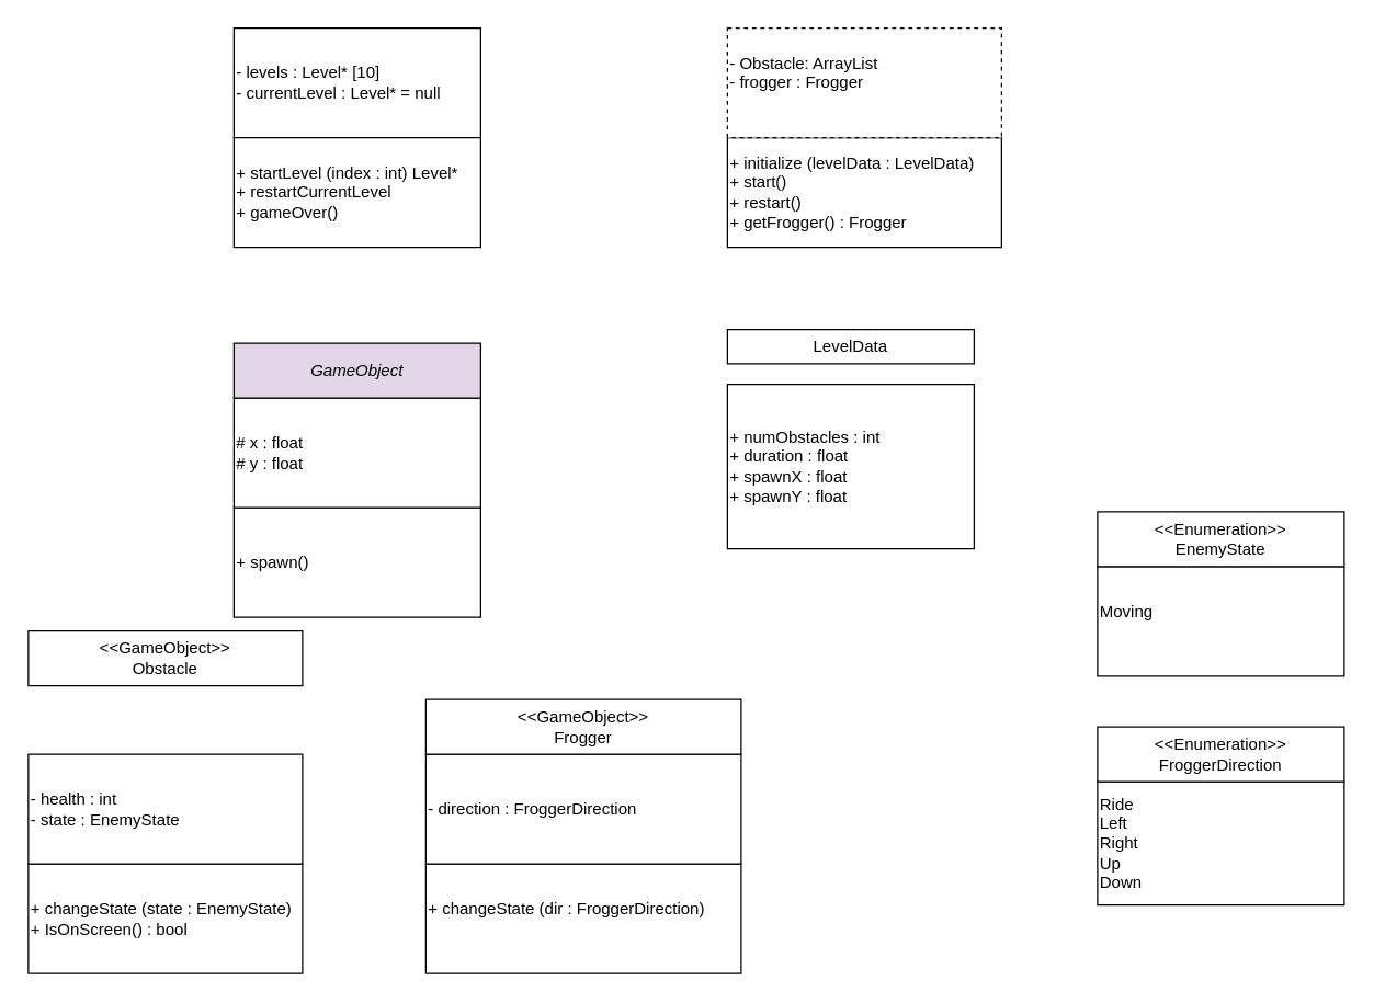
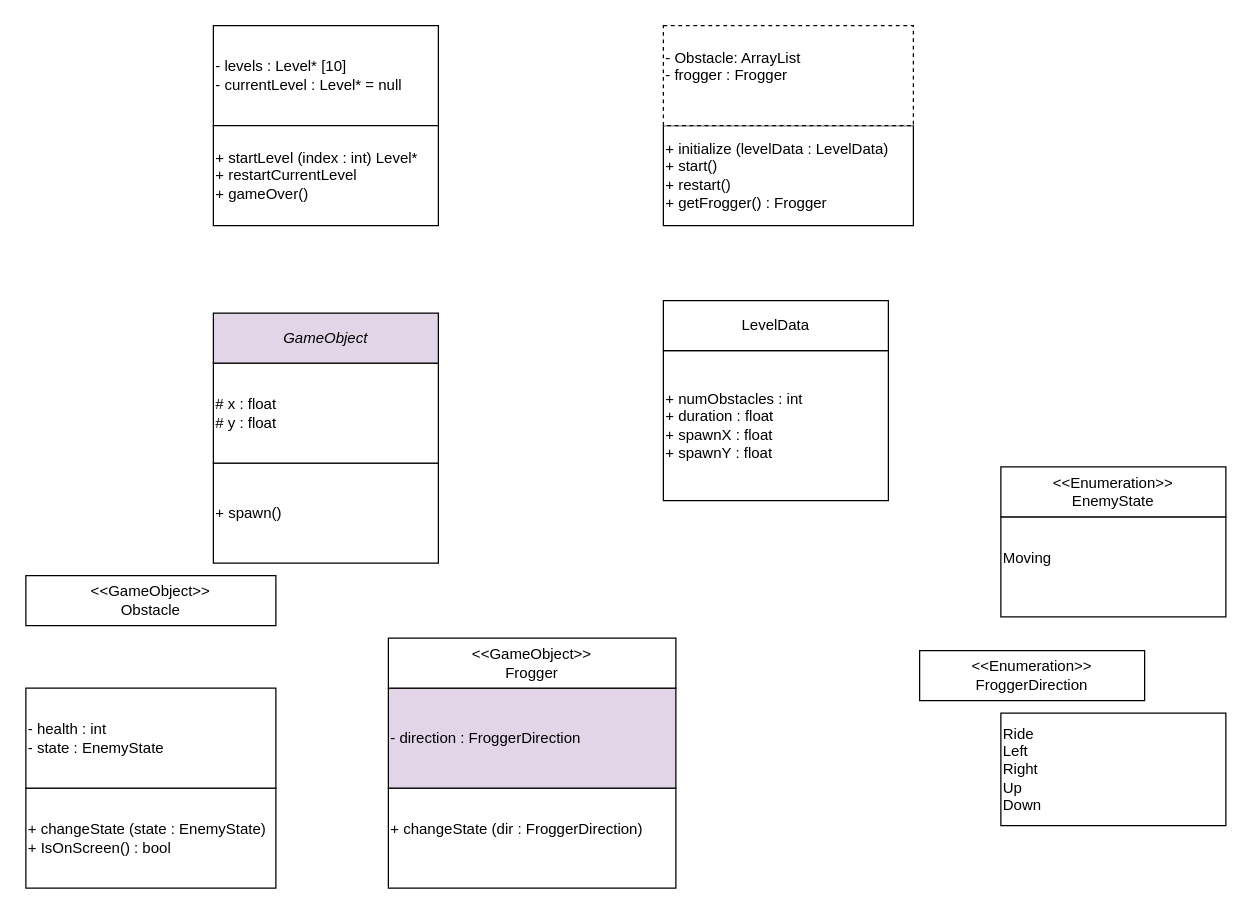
- <mxCell id="10" value="LevelData" style="rounded=0;whiteSpace=wrap;html=1;" vertex="1" parent="1"><mxGeometry x="530" y="240" width="180" height="25" as="geometry" /></mxCell>
+ <mxCell id="10" value="LevelData" style="rounded=0;whiteSpace=wrap;html=1;" vertex="1" parent="1"><mxGeometry x="530" y="240" width="180" height="40" as="geometry" /></mxCell>
- <mxCell id="14" value="&amp;lt;&amp;lt;Enumeration&amp;gt;&amp;gt;&lt;div&gt;FroggerDirection&lt;/div&gt;" style="rounded=0;whiteSpace=wrap;html=1;" vertex="1" parent="1"><mxGeometry x="800" y="530" width="180" height="40" as="geometry" /></mxCell>
+ <mxCell id="14" value="&amp;lt;&amp;lt;Enumeration&amp;gt;&amp;gt;&lt;div&gt;FroggerDirection&lt;/div&gt;" style="rounded=0;whiteSpace=wrap;html=1;" vertex="1" parent="1"><mxGeometry x="735" y="520" width="180" height="40" as="geometry" /></mxCell>
- <mxCell id="16" value="&lt;div&gt;- direction : FroggerDirection&lt;/div&gt;" style="rounded=0;whiteSpace=wrap;html=1;align=left;" vertex="1" parent="1"><mxGeometry x="310" y="550" width="230" height="80" as="geometry" /></mxCell>
+ <mxCell id="16" value="&lt;div&gt;- direction : FroggerDirection&lt;/div&gt;" style="rounded=0;whiteSpace=wrap;html=1;align=left;fillColor=#e1d5e7;" vertex="1" parent="1"><mxGeometry x="310" y="550" width="230" height="80" as="geometry" /></mxCell>
